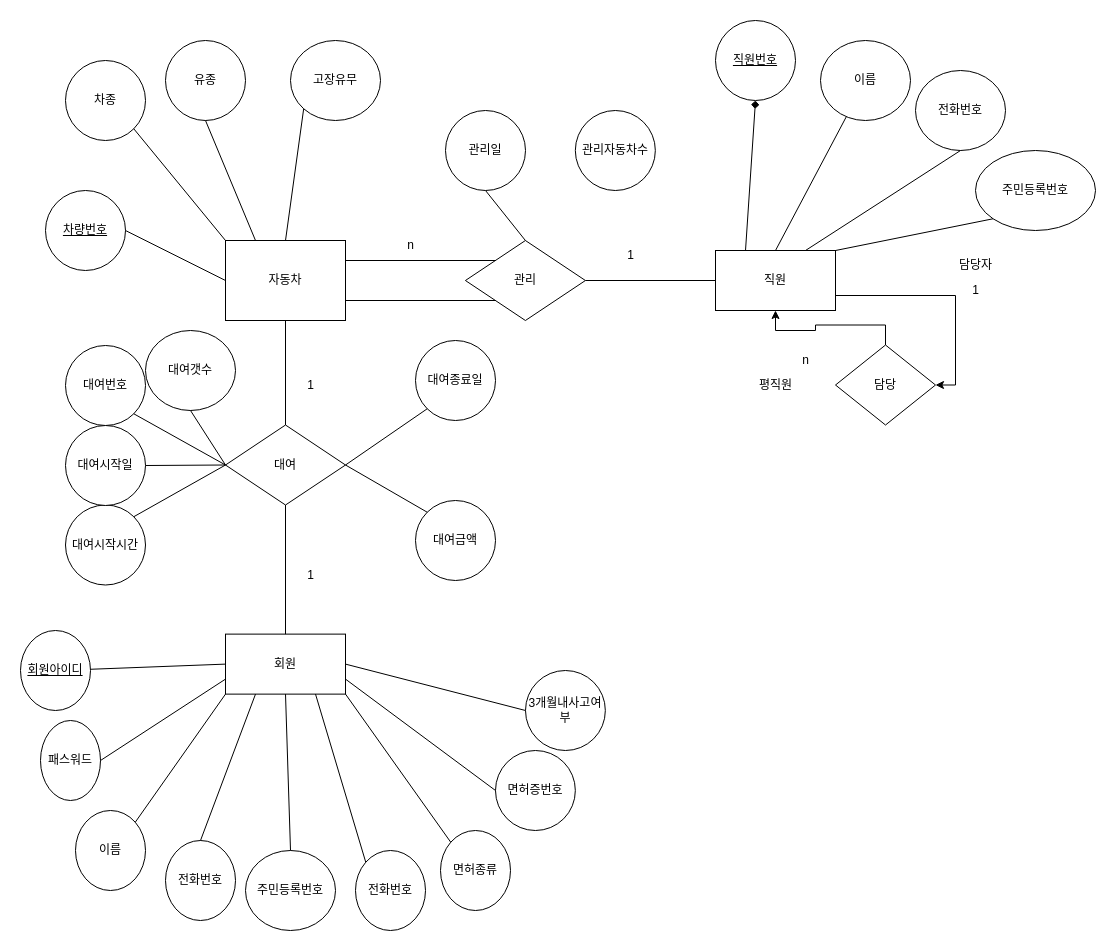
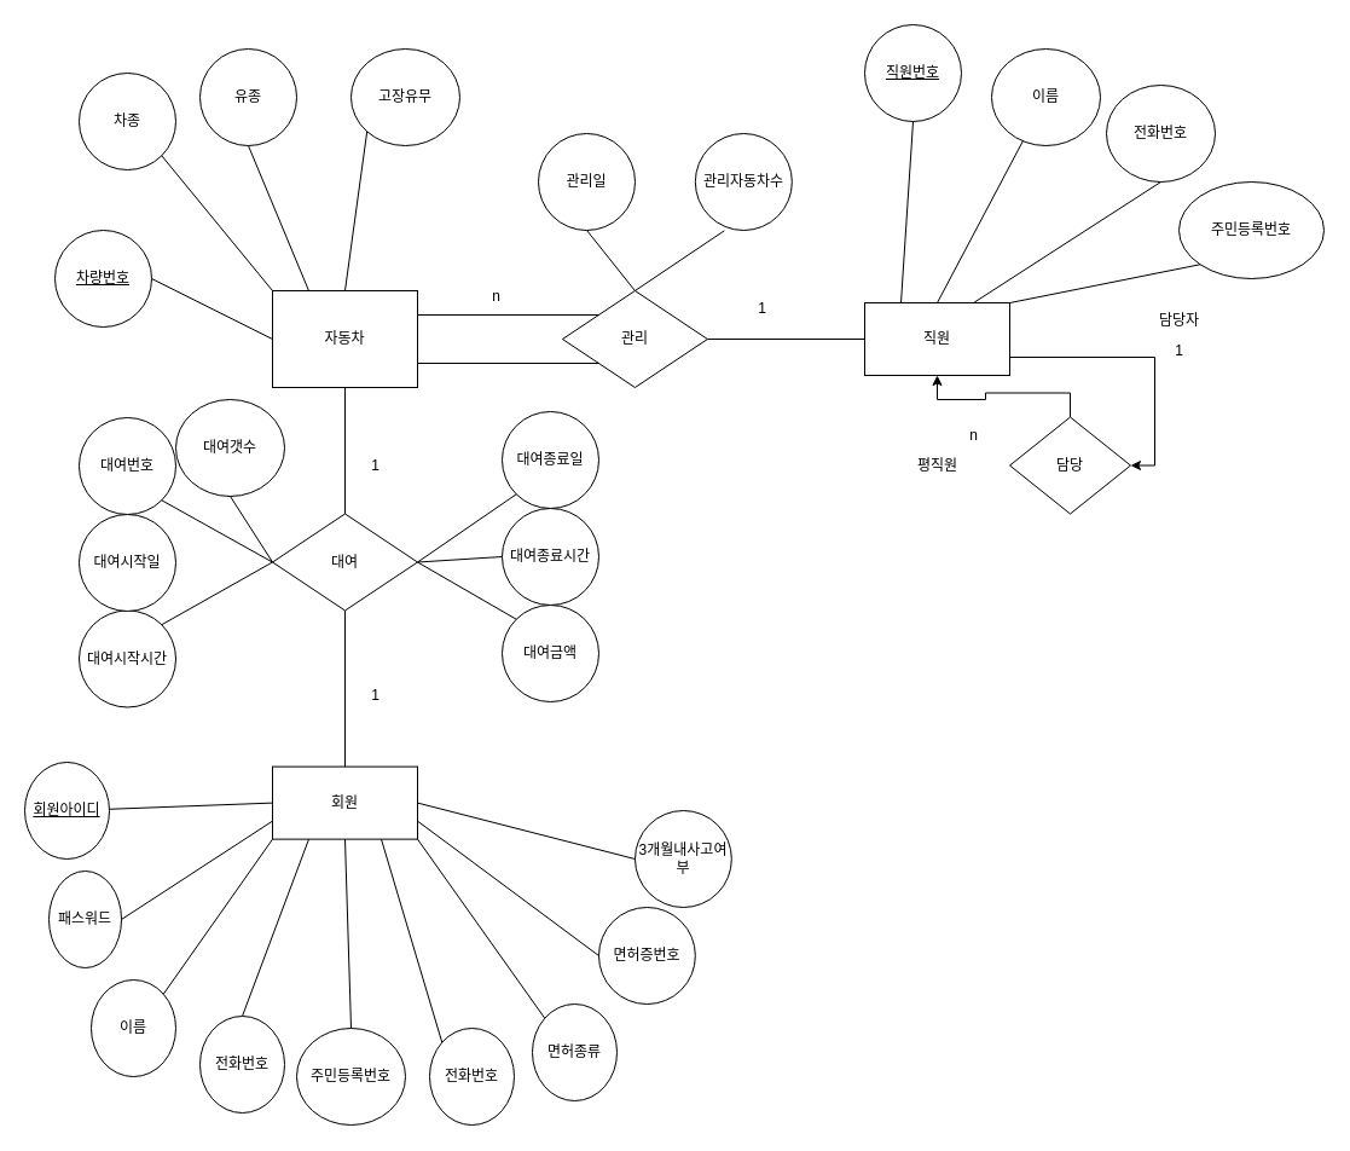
- <mxCell id="38" value="" style="endArrow=diamond;html=1;rounded=0;entryX=0.5;entryY=1;entryDx=0;entryDy=0;exitX=0.25;exitY=0;exitDx=0;exitDy=0;" parent="1" source="3" target="34" edge="1"><mxGeometry width="50" height="50" relative="1" as="geometry"><mxPoint x="815" y="620" as="sourcePoint" /><mxPoint x="865" y="570" as="targetPoint" /></mxGeometry></mxCell>
+ <mxCell id="38" value="" style="endArrow=none;html=1;rounded=0;entryX=0.5;entryY=1;entryDx=0;entryDy=0;exitX=0.25;exitY=0;exitDx=0;exitDy=0;" parent="1" source="3" target="34" edge="1"><mxGeometry width="50" height="50" relative="1" as="geometry"><mxPoint x="815" y="620" as="sourcePoint" /><mxPoint x="865" y="570" as="targetPoint" /></mxGeometry></mxCell>
+ <mxCell id="48" value="" style="endArrow=none;html=1;rounded=0;entryX=0.5;entryY=0;entryDx=0;entryDy=0;exitX=0.3;exitY=1.004;exitDx=0;exitDy=0;exitPerimeter=0;" parent="1" source="50" target="26" edge="1"><mxGeometry width="50" height="50" relative="1" as="geometry"><mxPoint x="565" y="150" as="sourcePoint" /><mxPoint x="495" y="370" as="targetPoint" /></mxGeometry></mxCell>
+ <mxCell id="68" value="대여종료시간" style="ellipse;whiteSpace=wrap;html=1;" parent="1" vertex="1"><mxGeometry x="415" y="420" width="80" height="80" as="geometry" /></mxCell>
+ <mxCell id="71" value="" style="endArrow=none;html=1;rounded=0;exitX=1;exitY=0.5;exitDx=0;exitDy=0;entryX=0;entryY=0.5;entryDx=0;entryDy=0;" parent="1" source="23" target="68" edge="1"><mxGeometry width="50" height="50" relative="1" as="geometry"><mxPoint x="385" y="490" as="sourcePoint" /><mxPoint x="435" y="440" as="targetPoint" /></mxGeometry></mxCell>
- <mxCell id="66" value="" style="endArrow=none;html=1;rounded=0;exitX=1;exitY=0.5;exitDx=0;exitDy=0;entryX=0;entryY=0.5;entryDx=0;entryDy=0;" parent="1" source="63" target="23" edge="1"><mxGeometry width="50" height="50" relative="1" as="geometry"><mxPoint x="385" y="490" as="sourcePoint" /><mxPoint x="435" y="440" as="targetPoint" /></mxGeometry></mxCell>
